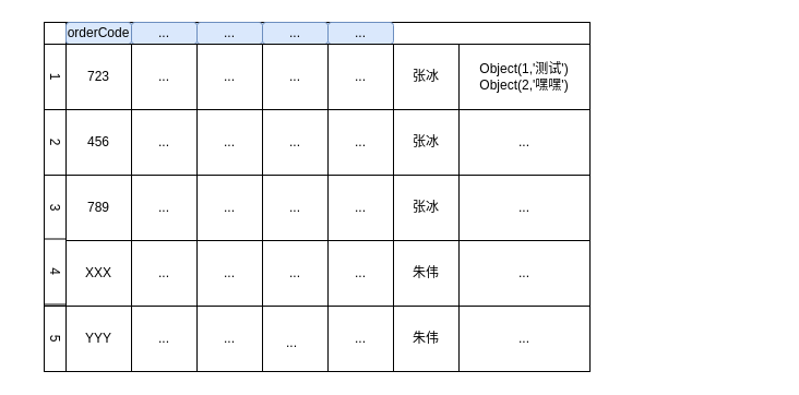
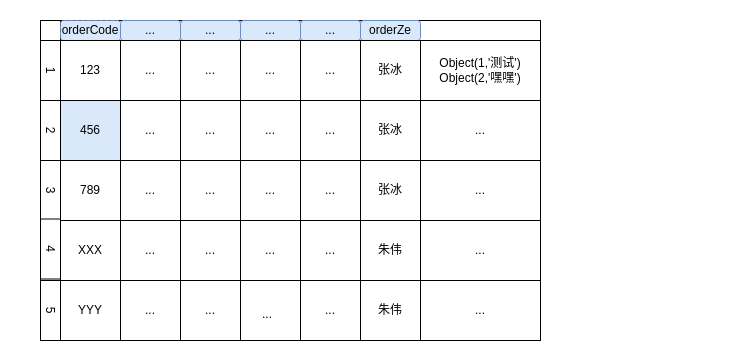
- <mxCell id="9" value="orderCode" style="rounded=1;whiteSpace=wrap;html=1;fillColor=#dae8fc;strokeColor=#6c8ebf;" vertex="1" parent="1"><mxGeometry x="60" y="20" width="60" height="20" as="geometry" /></mxCell>
+ <mxCell id="9" value="orderCode" style="rounded=1;whiteSpace=wrap;html=1;fillColor=#dae8fc;strokeColor=#6c8ebf;dashed=1;" vertex="1" parent="1"><mxGeometry x="60" y="20" width="60" height="20" as="geometry" /></mxCell>
+ <mxCell id="14" value="orderZe" style="rounded=1;whiteSpace=wrap;html=1;fillColor=#dae8fc;strokeColor=#6c8ebf;" vertex="1" parent="1"><mxGeometry x="360" y="20" width="60" height="20" as="geometry" /></mxCell>
- <mxCell id="20" value="723" style="rounded=0;whiteSpace=wrap;html=1;" vertex="1" parent="1"><mxGeometry x="60" y="40" width="60" height="60" as="geometry" /></mxCell>
+ <mxCell id="20" value="123" style="rounded=0;whiteSpace=wrap;html=1;" vertex="1" parent="1"><mxGeometry x="60" y="40" width="60" height="60" as="geometry" /></mxCell>
- <mxCell id="24" value="456" style="rounded=0;whiteSpace=wrap;html=1;" vertex="1" parent="1"><mxGeometry x="60" y="100" width="60" height="60" as="geometry" /></mxCell>
+ <mxCell id="24" value="456" style="rounded=0;whiteSpace=wrap;html=1;fillColor=#dae8fc;" vertex="1" parent="1"><mxGeometry x="60" y="100" width="60" height="60" as="geometry" /></mxCell>
